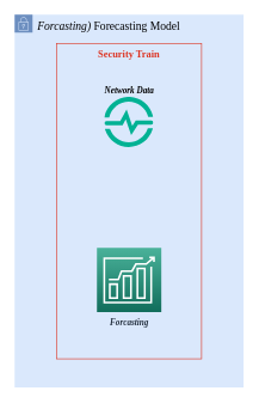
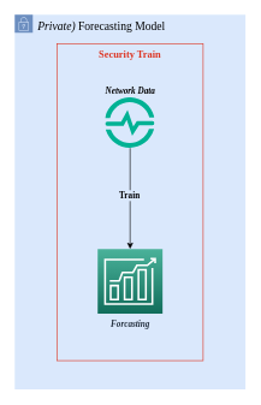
- <mxCell id="2" value="&lt;font style=&quot;font-size: 16px;&quot;&gt;&lt;i&gt;Forcasting)&lt;/i&gt; Forecasting Model&lt;/font&gt;" style="points=[[0,0],[0.25,0],[0.5,0],[0.75,0],[1,0],[1,0.25],[1,0.5],[1,0.75],[1,1],[0.75,1],[0.5,1],[0.25,1],[0,1],[0,0.75],[0,0.5],[0,0.25]];outlineConnect=0;html=1;whiteSpace=wrap;fontSize=12;fontStyle=0;container=1;pointerEvents=0;collapsible=0;recursiveResize=0;shape=mxgraph.aws4.group;grIcon=mxgraph.aws4.group_security_group;grStroke=0;strokeColor=#6c8ebf;fillColor=#DAE8FC;verticalAlign=top;align=left;spacingLeft=30;dashed=0;dashPattern=1 1;fontFamily=robot;" parent="1" vertex="1"><mxGeometry x="20" y="20" width="320" height="520" as="geometry" /></mxCell>
+ <mxCell id="2" value="&lt;font style=&quot;font-size: 16px;&quot;&gt;&lt;i&gt;Private)&lt;/i&gt; Forecasting Model&lt;/font&gt;" style="points=[[0,0],[0.25,0],[0.5,0],[0.75,0],[1,0],[1,0.25],[1,0.5],[1,0.75],[1,1],[0.75,1],[0.5,1],[0.25,1],[0,1],[0,0.75],[0,0.5],[0,0.25]];outlineConnect=0;html=1;whiteSpace=wrap;fontSize=12;fontStyle=0;container=1;pointerEvents=0;collapsible=0;recursiveResize=0;shape=mxgraph.aws4.group;grIcon=mxgraph.aws4.group_security_group;grStroke=0;strokeColor=#6c8ebf;fillColor=#DAE8FC;verticalAlign=top;align=left;spacingLeft=30;dashed=0;dashPattern=1 1;fontFamily=robot;" parent="1" vertex="1"><mxGeometry x="20" y="20" width="320" height="520" as="geometry" /></mxCell>
+ <mxCell id="5" style="edgeStyle=orthogonalEdgeStyle;rounded=0;orthogonalLoop=1;jettySize=auto;html=1;entryX=0.5;entryY=0;entryDx=0;entryDy=0;entryPerimeter=0;labelBackgroundColor=#DAE8FC;fontFamily=robot;fontStyle=1" parent="2" source="7" target="4" edge="1"><mxGeometry relative="1" as="geometry"><mxPoint x="120" y="420" as="targetPoint" /><Array as="points" /></mxGeometry></mxCell>
+ <mxCell id="6" value="Train" style="edgeLabel;html=1;align=center;verticalAlign=middle;resizable=0;points=[];labelBackgroundColor=#DAE8FC;fontStyle=1;fontFamily=robot;fontSize=12;" parent="5" vertex="1" connectable="0"><mxGeometry x="-0.067" y="-2" relative="1" as="geometry"><mxPoint as="offset" /></mxGeometry></mxCell>
